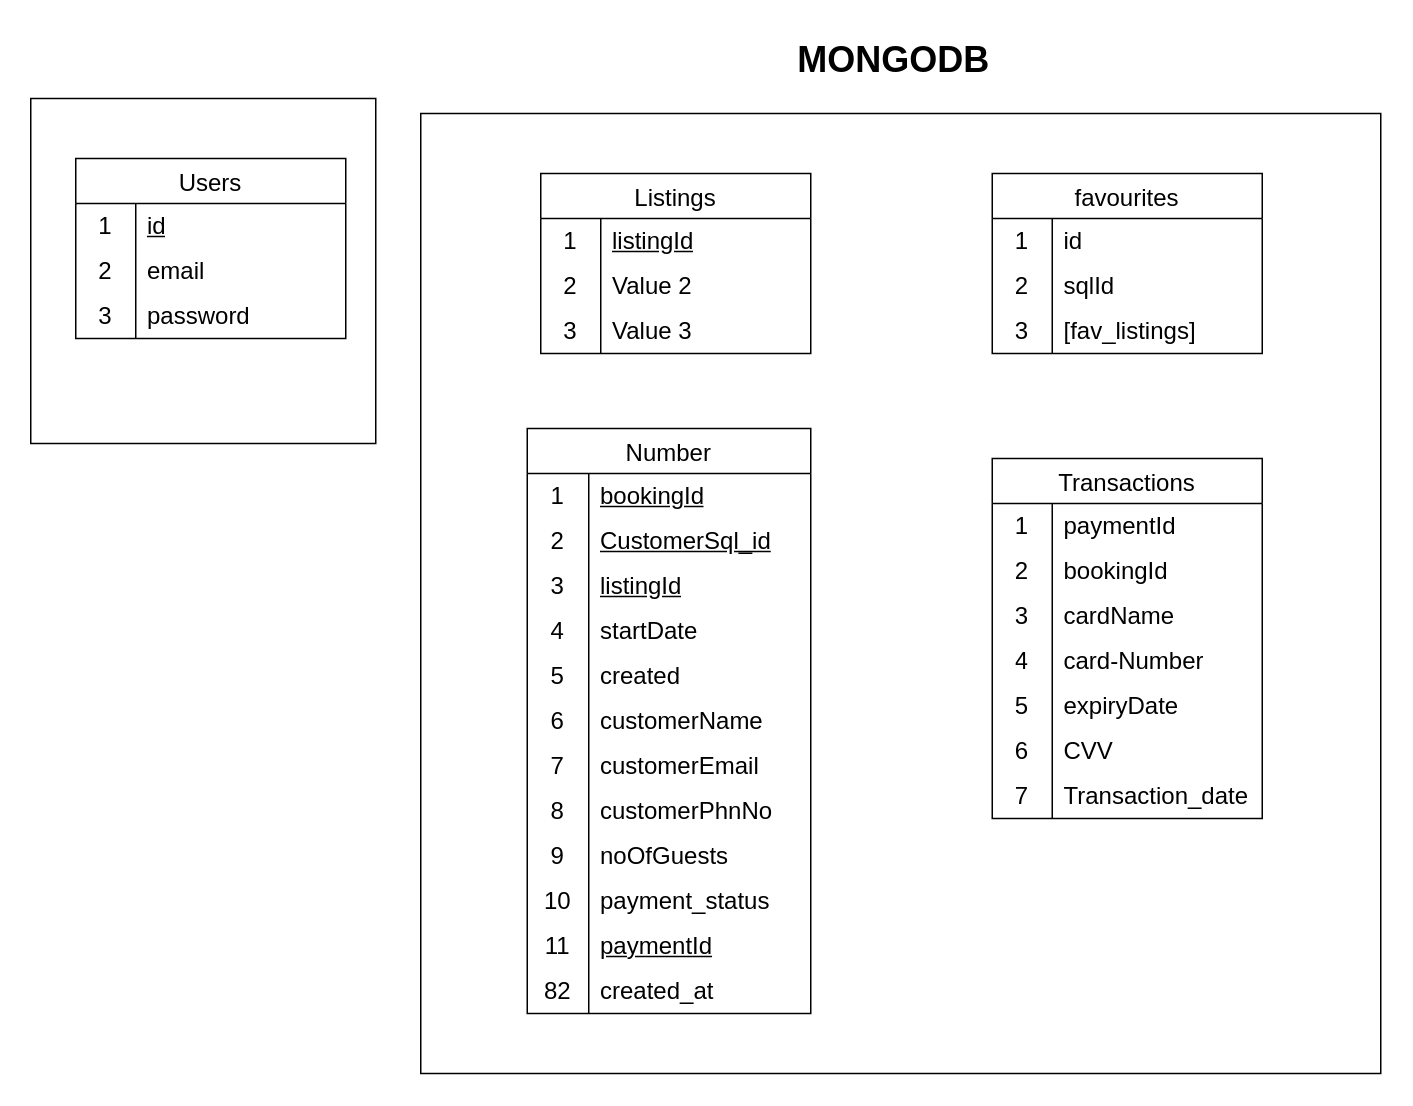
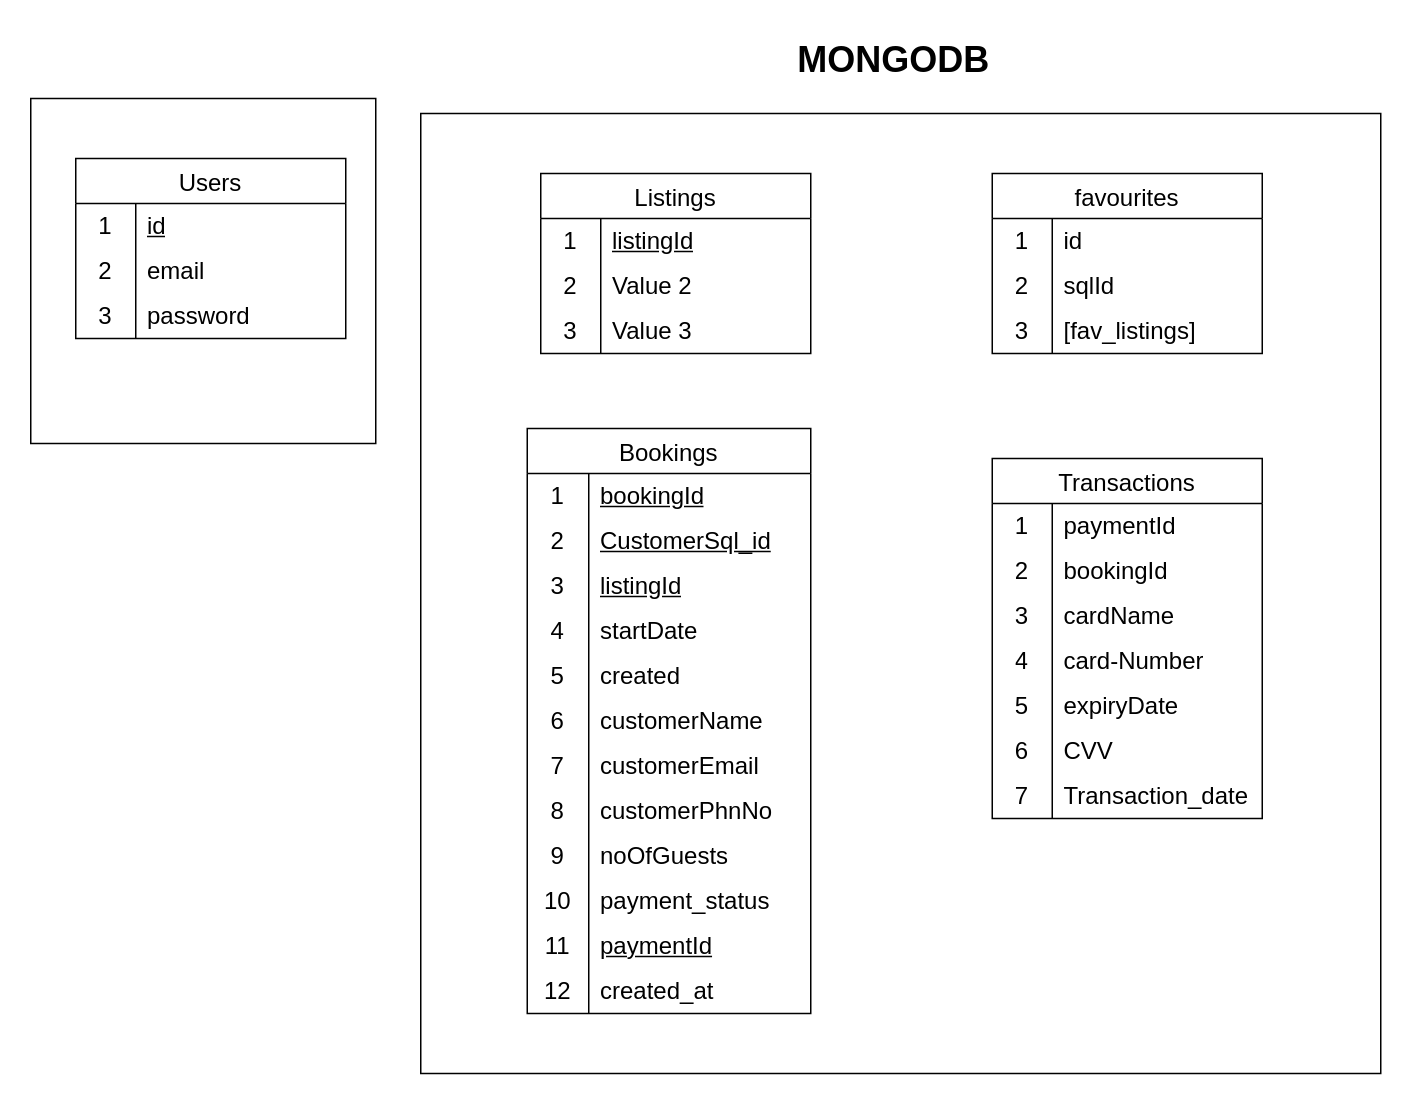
- <mxCell id="12" value="Number" style="shape=table;startSize=30;container=1;collapsible=0;childLayout=tableLayout;fixedRows=1;rowLines=0;fontStyle=0;strokeColor=default;fontSize=16;" vertex="1" parent="1"><mxGeometry x="351" y="285" width="189" height="390" as="geometry" /></mxCell>
+ <mxCell id="12" value="Bookings" style="shape=table;startSize=30;container=1;collapsible=0;childLayout=tableLayout;fixedRows=1;rowLines=0;fontStyle=0;strokeColor=default;fontSize=16;" vertex="1" parent="1"><mxGeometry x="351" y="285" width="189" height="390" as="geometry" /></mxCell>
- <mxCell id="47" value="82" style="shape=partialRectangle;html=1;whiteSpace=wrap;connectable=0;fillColor=none;top=0;left=0;bottom=0;right=0;overflow=hidden;strokeColor=inherit;fontSize=16;" vertex="1" parent="46"><mxGeometry width="41" height="30" as="geometry"><mxRectangle width="41" height="30" as="alternateBounds" /></mxGeometry></mxCell>
+ <mxCell id="47" value="12" style="shape=partialRectangle;html=1;whiteSpace=wrap;connectable=0;fillColor=none;top=0;left=0;bottom=0;right=0;overflow=hidden;strokeColor=inherit;fontSize=16;" vertex="1" parent="46"><mxGeometry width="41" height="30" as="geometry"><mxRectangle width="41" height="30" as="alternateBounds" /></mxGeometry></mxCell>
